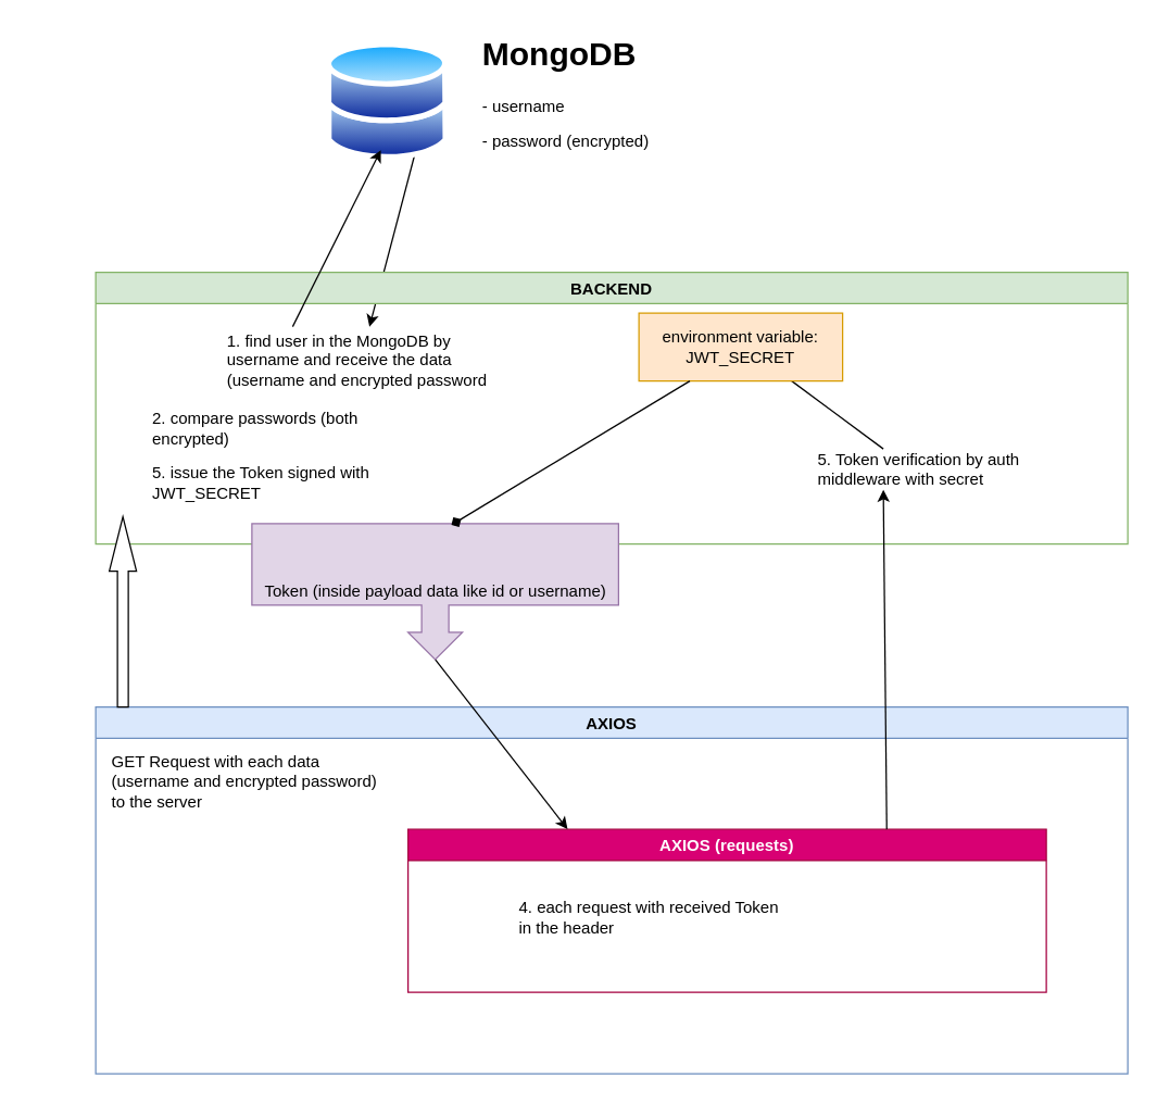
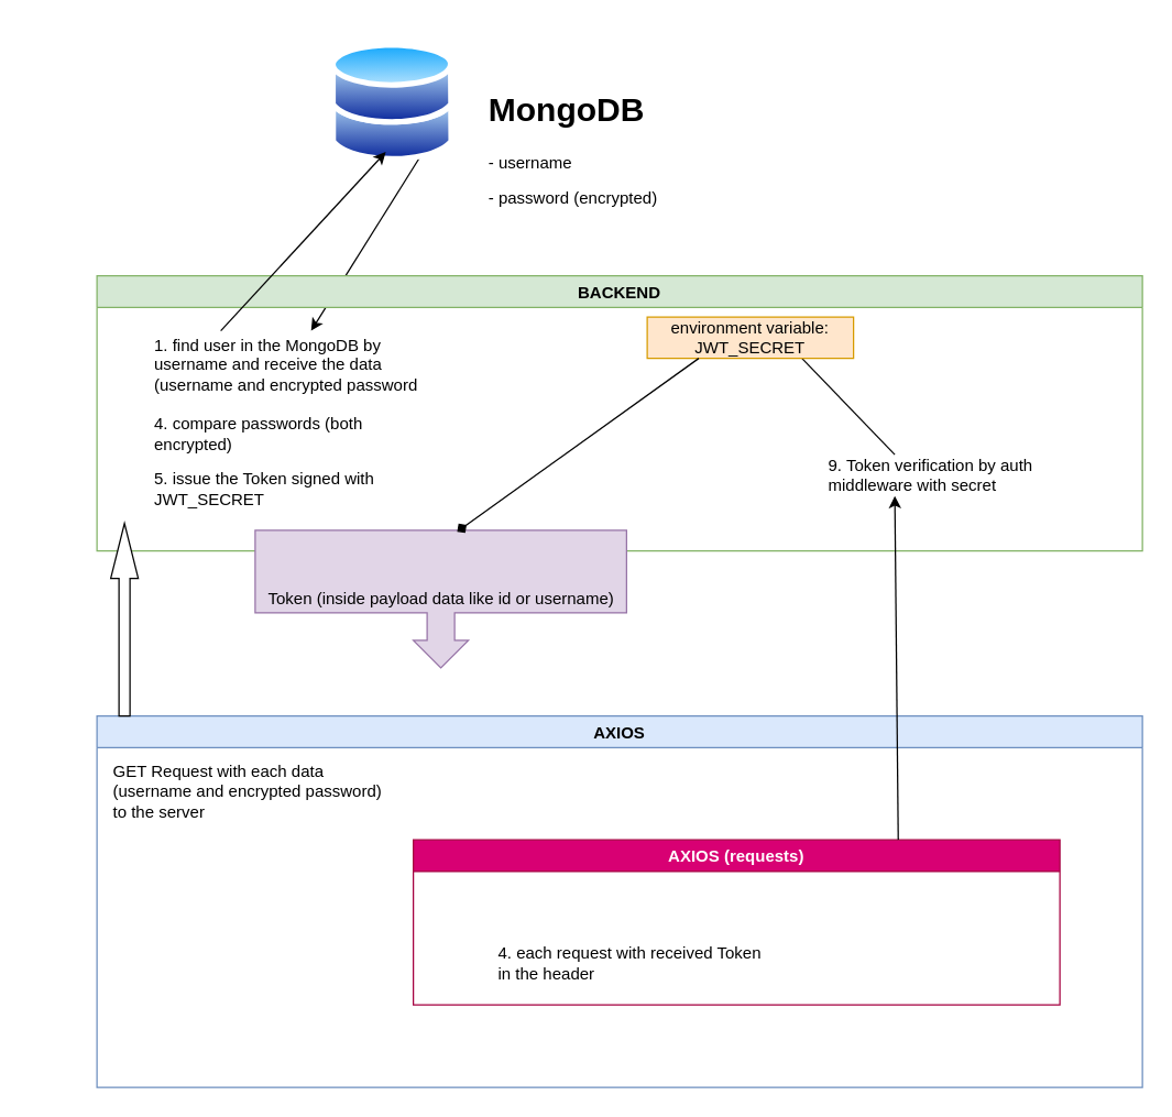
- <mxCell id="4" value="&lt;h1&gt;MongoDB&lt;/h1&gt;&lt;p&gt;- username&lt;/p&gt;&lt;p&gt;- password (encrypted)&lt;/p&gt;" style="text;html=1;strokeColor=none;fillColor=none;spacing=5;spacingTop=-20;whiteSpace=wrap;overflow=hidden;rounded=0;" parent="1" vertex="1"><mxGeometry x="350" y="20" width="190" height="120" as="geometry" /></mxCell>
+ <mxCell id="4" value="&lt;h1&gt;MongoDB&lt;/h1&gt;&lt;p&gt;- username&lt;/p&gt;&lt;p&gt;- password (encrypted)&lt;/p&gt;" style="text;html=1;strokeColor=none;fillColor=none;spacing=5;spacingTop=-20;whiteSpace=wrap;overflow=hidden;rounded=0;" parent="1" vertex="1"><mxGeometry x="350" y="60" width="190" height="120" as="geometry" /></mxCell>
- <mxCell id="7" value="environment variable: JWT_SECRET" style="text;html=1;strokeColor=#d79b00;fillColor=#ffe6cc;align=center;verticalAlign=middle;whiteSpace=wrap;rounded=0;" parent="5" vertex="1"><mxGeometry x="400" y="30" width="150" height="50" as="geometry" /></mxCell>
+ <mxCell id="7" value="environment variable: JWT_SECRET" style="text;html=1;strokeColor=#d79b00;fillColor=#ffe6cc;align=center;verticalAlign=middle;whiteSpace=wrap;rounded=0;" parent="5" vertex="1"><mxGeometry x="400" y="30" width="150" height="30" as="geometry" /></mxCell>
- <mxCell id="8" value="1. find user in the MongoDB by username and receive the data (username and encrypted password" style="text;html=1;strokeColor=none;fillColor=none;align=left;verticalAlign=middle;whiteSpace=wrap;rounded=0;" parent="5" vertex="1"><mxGeometry x="95" y="40" width="200" height="50" as="geometry" /></mxCell>
+ <mxCell id="8" value="1. find user in the MongoDB by username and receive the data (username and encrypted password" style="text;html=1;strokeColor=none;fillColor=none;align=left;verticalAlign=middle;whiteSpace=wrap;rounded=0;" parent="5" vertex="1"><mxGeometry x="40" y="40" width="200" height="50" as="geometry" /></mxCell>
- <mxCell id="9" value="2. compare passwords (both encrypted)" style="text;html=1;strokeColor=none;fillColor=none;align=left;verticalAlign=middle;whiteSpace=wrap;rounded=0;" parent="5" vertex="1"><mxGeometry x="40" y="100" width="200" height="30" as="geometry" /></mxCell>
+ <mxCell id="9" value="4. compare passwords (both encrypted)" style="text;html=1;strokeColor=none;fillColor=none;align=left;verticalAlign=middle;whiteSpace=wrap;rounded=0;" parent="5" vertex="1"><mxGeometry x="40" y="100" width="200" height="30" as="geometry" /></mxCell>
- <mxCell id="11" value="5. Token verification by auth middleware with secret" style="text;html=1;strokeColor=none;fillColor=none;align=left;verticalAlign=middle;whiteSpace=wrap;rounded=0;" parent="5" vertex="1"><mxGeometry x="530" y="130" width="200" height="30" as="geometry" /></mxCell>
+ <mxCell id="11" value="9. Token verification by auth middleware with secret" style="text;html=1;strokeColor=none;fillColor=none;align=left;verticalAlign=middle;whiteSpace=wrap;rounded=0;" parent="5" vertex="1"><mxGeometry x="530" y="130" width="200" height="30" as="geometry" /></mxCell>
- <mxCell id="17" style="edgeStyle=none;html=1;exitX=0;exitY=0;exitDx=100;exitDy=135;exitPerimeter=0;entryX=0.25;entryY=0;entryDx=0;entryDy=0;fontColor=default;" parent="1" source="18" target="13" edge="1"><mxGeometry relative="1" as="geometry" /></mxCell>
- <mxCell id="14" value="4. each request with received Token in the header" style="text;html=1;strokeColor=none;fillColor=none;align=left;verticalAlign=middle;whiteSpace=wrap;rounded=0;" parent="13" vertex="1"><mxGeometry x="80" y="40" width="200" height="50" as="geometry" /></mxCell>
+ <mxCell id="14" value="4. each request with received Token in the header" style="text;html=1;strokeColor=none;fillColor=none;align=left;verticalAlign=middle;whiteSpace=wrap;rounded=0;" parent="13" vertex="1"><mxGeometry x="60" y="65" width="200" height="50" as="geometry" /></mxCell>
